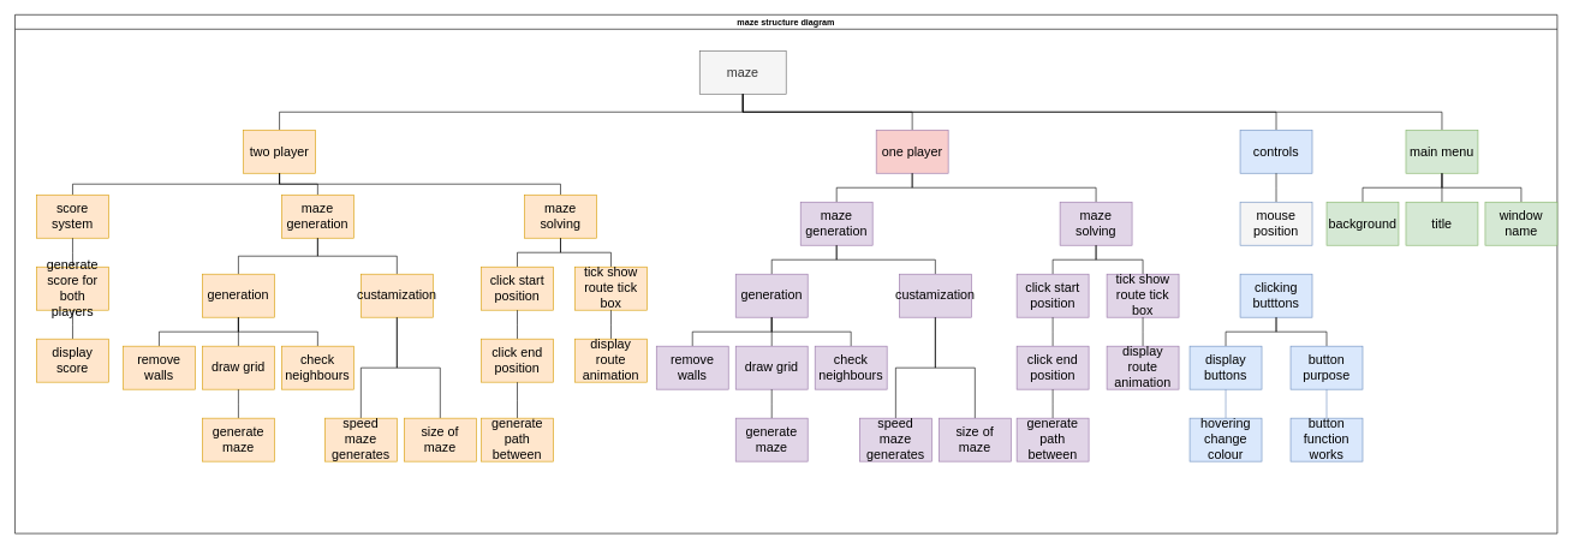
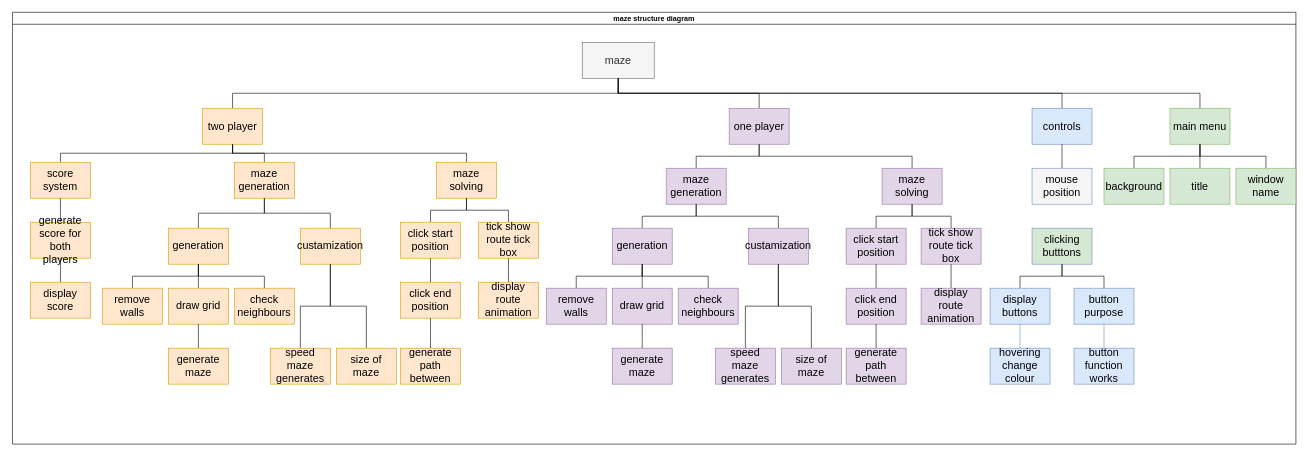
- <mxCell id="5" value="one player" style="whiteSpace=wrap;html=1;align=center;verticalAlign=middle;treeFolding=1;treeMoving=1;newEdgeStyle={&quot;edgeStyle&quot;:&quot;elbowEdgeStyle&quot;,&quot;startArrow&quot;:&quot;none&quot;,&quot;endArrow&quot;:&quot;none&quot;};fillColor=#f8cecc;strokeColor=#9673a6;fontSize=18;" vertex="1" parent="2"><mxGeometry x="1195" y="160" width="100" height="60" as="geometry" /></mxCell>
+ <mxCell id="5" value="one player" style="whiteSpace=wrap;html=1;align=center;verticalAlign=middle;treeFolding=1;treeMoving=1;newEdgeStyle={&quot;edgeStyle&quot;:&quot;elbowEdgeStyle&quot;,&quot;startArrow&quot;:&quot;none&quot;,&quot;endArrow&quot;:&quot;none&quot;};fillColor=#e1d5e7;strokeColor=#9673a6;fontSize=18;" vertex="1" parent="2"><mxGeometry x="1195" y="160" width="100" height="60" as="geometry" /></mxCell>
- <mxCell id="24" value="clicking butttons" style="whiteSpace=wrap;html=1;align=center;verticalAlign=middle;treeFolding=1;treeMoving=1;newEdgeStyle={&quot;edgeStyle&quot;:&quot;elbowEdgeStyle&quot;,&quot;startArrow&quot;:&quot;none&quot;,&quot;endArrow&quot;:&quot;none&quot;};fillColor=#dae8fc;strokeColor=#6c8ebf;fontSize=18;" vertex="1" parent="2"><mxGeometry x="1700" y="360" width="100" height="60" as="geometry" /></mxCell>
+ <mxCell id="24" value="clicking butttons" style="whiteSpace=wrap;html=1;align=center;verticalAlign=middle;treeFolding=1;treeMoving=1;newEdgeStyle={&quot;edgeStyle&quot;:&quot;elbowEdgeStyle&quot;,&quot;startArrow&quot;:&quot;none&quot;,&quot;endArrow&quot;:&quot;none&quot;};fillColor=#d5e8d4;strokeColor=#6c8ebf;fontSize=18;" vertex="1" parent="2"><mxGeometry x="1700" y="360" width="100" height="60" as="geometry" /></mxCell>
